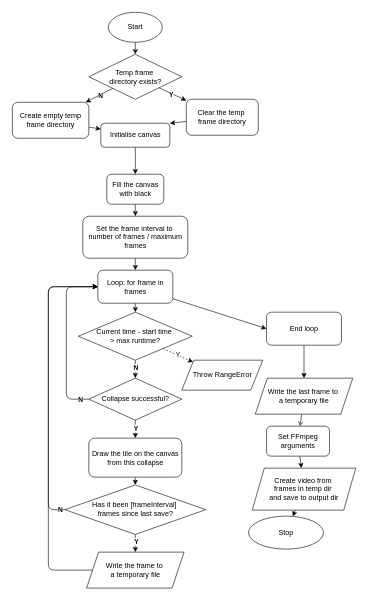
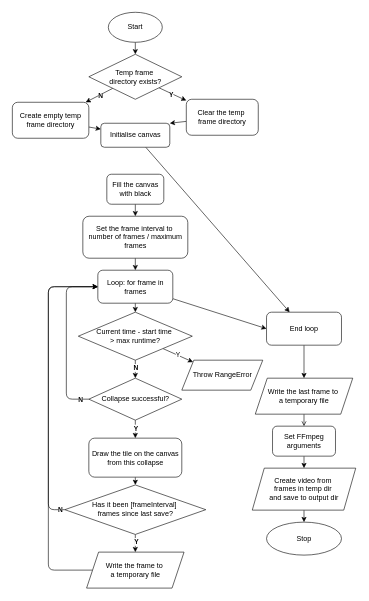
- <mxCell id="13" value="" style="edgeStyle=none;html=1;" edge="1" parent="1" source="14" target="16"><mxGeometry relative="1" as="geometry" /></mxCell>
+ <mxCell id="13" value="" style="edgeStyle=none;html=1;" edge="1" parent="1" source="14" target="43"><mxGeometry relative="1" as="geometry" /></mxCell>
- <mxCell id="22" value="" style="edgeStyle=none;html=1;dashed=1;" edge="1" parent="1" source="26" target="27"><mxGeometry relative="1" as="geometry" /></mxCell>
+ <mxCell id="22" value="" style="edgeStyle=none;html=1;" edge="1" parent="1" source="26" target="27"><mxGeometry relative="1" as="geometry" /></mxCell>
- <mxCell id="45" value="Set FFmpeg arguments" style="whiteSpace=wrap;html=1;rounded=1;" vertex="1" parent="1"><mxGeometry x="443.75" y="710" width="105" height="50" as="geometry" /></mxCell>
+ <mxCell id="45" value="Set FFmpeg arguments" style="whiteSpace=wrap;html=1;rounded=1;" vertex="1" parent="1"><mxGeometry x="453.75" y="710" width="105" height="50" as="geometry" /></mxCell>
- <mxCell id="48" value="Stop" style="ellipse;whiteSpace=wrap;html=1;rounded=0;" vertex="1" parent="1"><mxGeometry x="413.75" y="860" width="125" height="55" as="geometry" /></mxCell>
+ <mxCell id="48" value="Stop" style="ellipse;whiteSpace=wrap;html=1;rounded=0;" vertex="1" parent="1"><mxGeometry x="443.75" y="870" width="125" height="55" as="geometry" /></mxCell>
